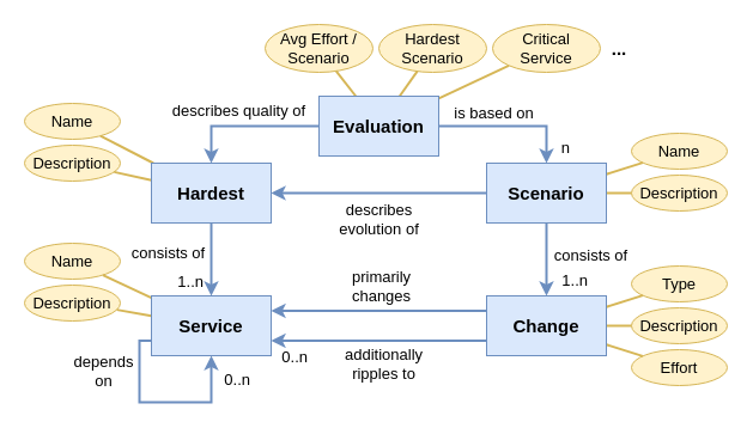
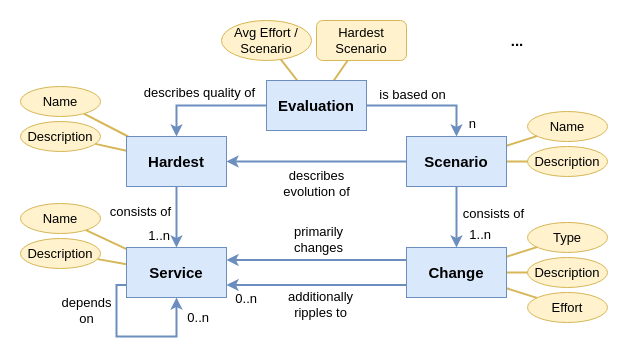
- <mxCell id="34" value="Hardest Scenario" style="ellipse;whiteSpace=wrap;html=1;rounded=0;fontSize=13;fillColor=#fff2cc;strokeColor=#d6b656;" parent="1" vertex="1"><mxGeometry x="316" y="20" width="90" height="40" as="geometry" /></mxCell>
+ <mxCell id="34" value="Hardest Scenario" style="whiteSpace=wrap;html=1;fontSize=13;fillColor=#fff2cc;strokeColor=#d6b656;rounded=1;" parent="1" vertex="1"><mxGeometry x="316" y="20" width="90" height="40" as="geometry" /></mxCell>
- <mxCell id="35" value="Critical&lt;br&gt;Service" style="ellipse;whiteSpace=wrap;html=1;rounded=0;fontSize=13;fillColor=#fff2cc;strokeColor=#d6b656;" parent="1" vertex="1"><mxGeometry x="411" y="20" width="90" height="40" as="geometry" /></mxCell>
- <mxCell id="38" value="" style="rounded=0;jumpSize=6;orthogonalLoop=1;jettySize=auto;html=1;startArrow=none;startFill=0;startSize=6;endArrow=none;endFill=0;endSize=6;strokeWidth=2;fontSize=13;fillColor=#fff2cc;strokeColor=#d6b656;" parent="1" source="35" target="42" edge="1"><mxGeometry relative="1" as="geometry"><mxPoint x="232.791" y="50.155" as="sourcePoint" /><mxPoint x="296" y="78.586" as="targetPoint" /></mxGeometry></mxCell>
